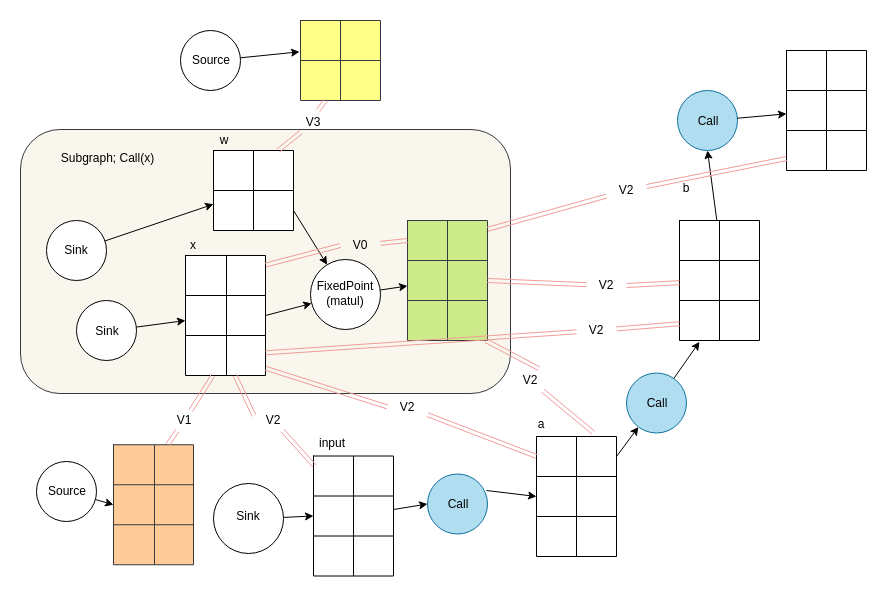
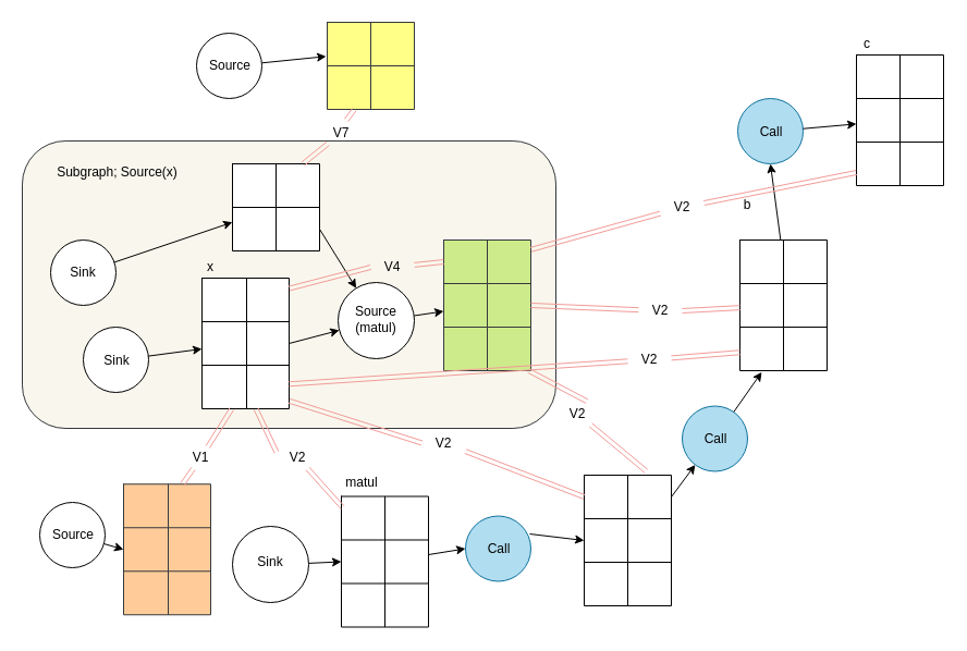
+ <mxCell id="102" value="c" style="text;html=1;strokeColor=none;fillColor=none;align=center;verticalAlign=middle;whiteSpace=wrap;rounded=0;" vertex="1" parent="1"><mxGeometry x="776" y="30" width="40" height="20" as="geometry" /></mxCell>
- <mxCell id="152" value="V3" style="text;html=1;strokeColor=none;fillColor=none;align=center;verticalAlign=middle;whiteSpace=wrap;rounded=0;" vertex="1" parent="1"><mxGeometry x="293" y="111.5" width="40" height="20" as="geometry" /></mxCell>
+ <mxCell id="152" value="V7" style="text;html=1;strokeColor=none;fillColor=none;align=center;verticalAlign=middle;whiteSpace=wrap;rounded=0;" vertex="1" parent="1"><mxGeometry x="293" y="111.5" width="40" height="20" as="geometry" /></mxCell>
- <mxCell id="98" value="w" style="text;html=1;strokeColor=none;fillColor=none;align=center;verticalAlign=middle;whiteSpace=wrap;rounded=0;" vertex="1" parent="1"><mxGeometry x="204" y="130" width="40" height="20" as="geometry" /></mxCell>
- <mxCell id="103" value="Subgraph; Call(x)" style="text;html=1;strokeColor=none;fillColor=none;align=center;verticalAlign=middle;whiteSpace=wrap;rounded=0;" vertex="1" parent="1"><mxGeometry x="32.5" y="148" width="149" height="20" as="geometry" /></mxCell>
+ <mxCell id="103" value="Subgraph; Source(x)" style="text;html=1;strokeColor=none;fillColor=none;align=center;verticalAlign=middle;whiteSpace=wrap;rounded=0;" vertex="1" parent="1"><mxGeometry x="32.5" y="148" width="149" height="20" as="geometry" /></mxCell>
- <mxCell id="136" value="V0" style="text;html=1;strokeColor=none;fillColor=none;align=center;verticalAlign=middle;whiteSpace=wrap;rounded=0;" vertex="1" parent="1"><mxGeometry x="340" y="235" width="40" height="20" as="geometry" /></mxCell>
+ <mxCell id="136" value="V4" style="text;html=1;strokeColor=none;fillColor=none;align=center;verticalAlign=middle;whiteSpace=wrap;rounded=0;" vertex="1" parent="1"><mxGeometry x="340" y="235" width="40" height="20" as="geometry" /></mxCell>
- <mxCell id="28" value="FixedPoint&lt;br&gt;(matul)" style="text;html=1;strokeColor=none;fillColor=none;align=center;verticalAlign=middle;whiteSpace=wrap;rounded=0;" vertex="1" parent="1"><mxGeometry x="325" y="283" width="40" height="20" as="geometry" /></mxCell>
+ <mxCell id="28" value="Source&lt;br&gt;(matul)" style="text;html=1;strokeColor=none;fillColor=none;align=center;verticalAlign=middle;whiteSpace=wrap;rounded=0;" vertex="1" parent="1"><mxGeometry x="325" y="283" width="40" height="20" as="geometry" /></mxCell>
- <mxCell id="100" value="a" style="text;html=1;strokeColor=none;fillColor=none;align=center;verticalAlign=middle;whiteSpace=wrap;rounded=0;" vertex="1" parent="1"><mxGeometry x="521" y="413.5" width="40" height="20" as="geometry" /></mxCell>
- <mxCell id="135" value="input" style="text;html=1;strokeColor=none;fillColor=none;align=center;verticalAlign=middle;whiteSpace=wrap;rounded=0;" vertex="1" parent="1"><mxGeometry x="312" y="432.5" width="40" height="20" as="geometry" /></mxCell>
+ <mxCell id="135" value="matul" style="text;html=1;strokeColor=none;fillColor=none;align=center;verticalAlign=middle;whiteSpace=wrap;rounded=0;" vertex="1" parent="1"><mxGeometry x="312" y="432.5" width="40" height="20" as="geometry" /></mxCell>
